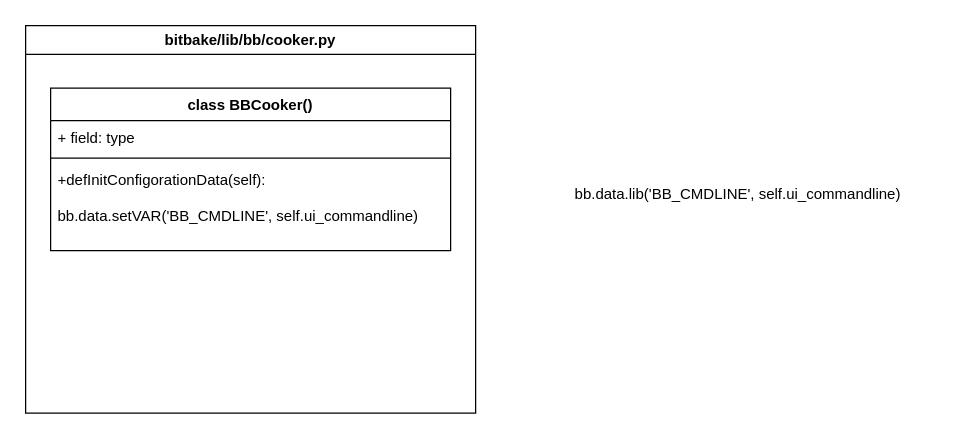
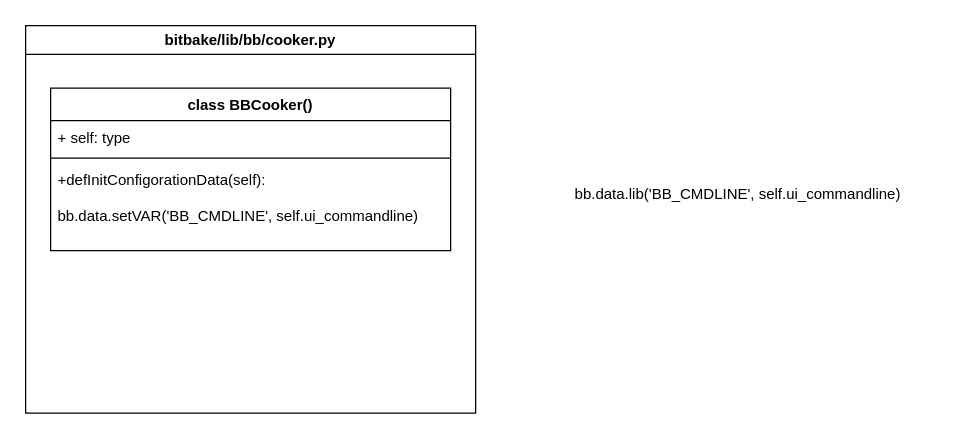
- <mxCell id="4" value="+ field: type" style="text;strokeColor=none;fillColor=none;align=left;verticalAlign=top;spacingLeft=4;spacingRight=4;overflow=hidden;rotatable=0;points=[[0,0.5],[1,0.5]];portConstraint=eastwest;whiteSpace=wrap;html=1;" vertex="1" parent="3"><mxGeometry y="26" width="320" height="26" as="geometry" /></mxCell>
+ <mxCell id="4" value="+ self: type" style="text;strokeColor=none;fillColor=none;align=left;verticalAlign=top;spacingLeft=4;spacingRight=4;overflow=hidden;rotatable=0;points=[[0,0.5],[1,0.5]];portConstraint=eastwest;whiteSpace=wrap;html=1;" vertex="1" parent="3"><mxGeometry y="26" width="320" height="26" as="geometry" /></mxCell>
